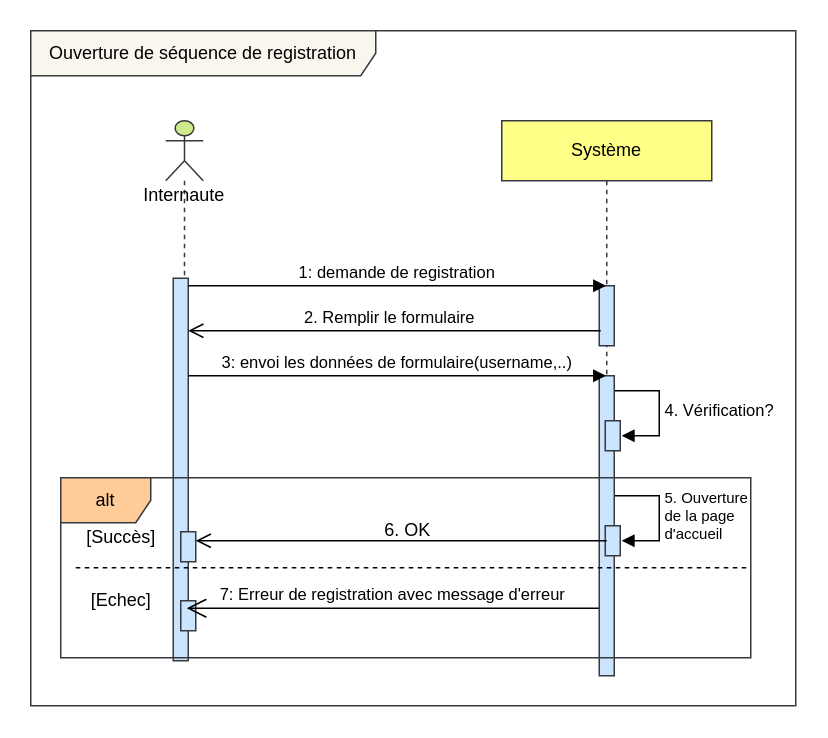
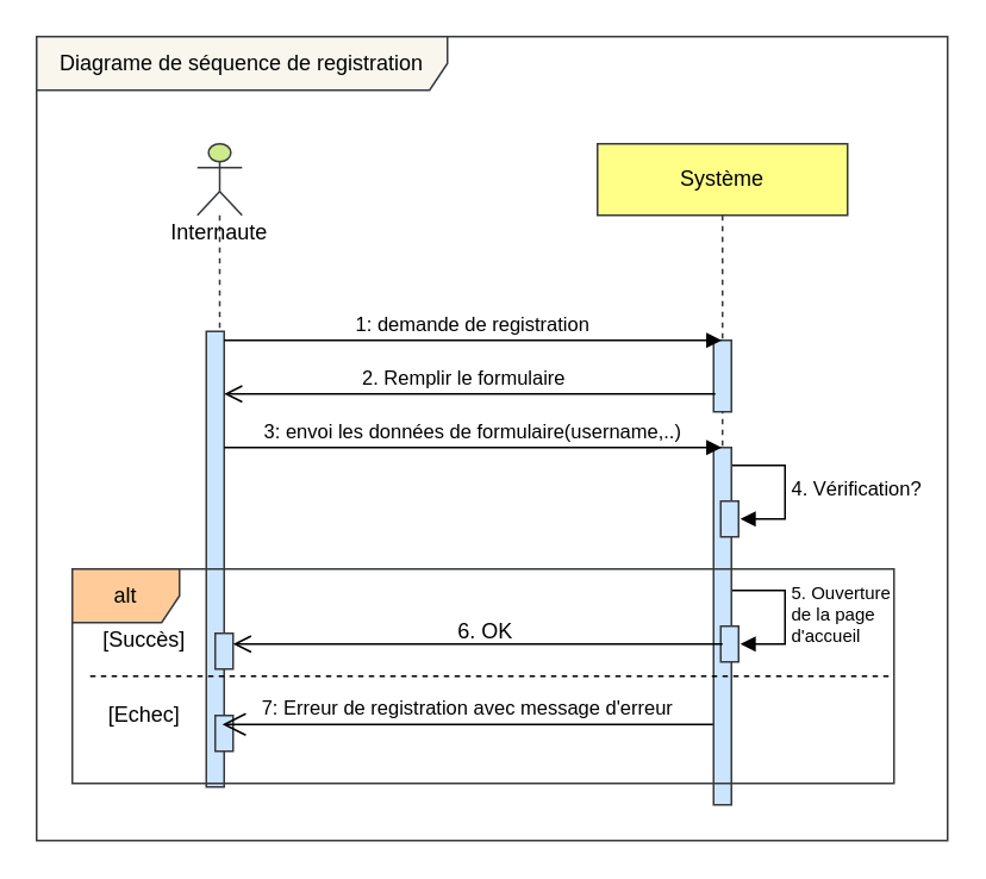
- <mxCell id="24" value="&lt;div&gt;Ouverture de séquence de registration&lt;br&gt;&lt;/div&gt;" style="shape=umlFrame;whiteSpace=wrap;html=1;pointerEvents=0;width=230;height=30;fillColor=#f9f7ed;strokeColor=#36393d;" vertex="1" parent="1"><mxGeometry x="20" y="20" width="510" height="450" as="geometry" /></mxCell>
+ <mxCell id="24" value="&lt;div&gt;Diagrame de séquence de registration&lt;br&gt;&lt;/div&gt;" style="shape=umlFrame;whiteSpace=wrap;html=1;pointerEvents=0;width=230;height=30;fillColor=#f9f7ed;strokeColor=#36393d;" vertex="1" parent="1"><mxGeometry x="20" y="20" width="510" height="450" as="geometry" /></mxCell>
